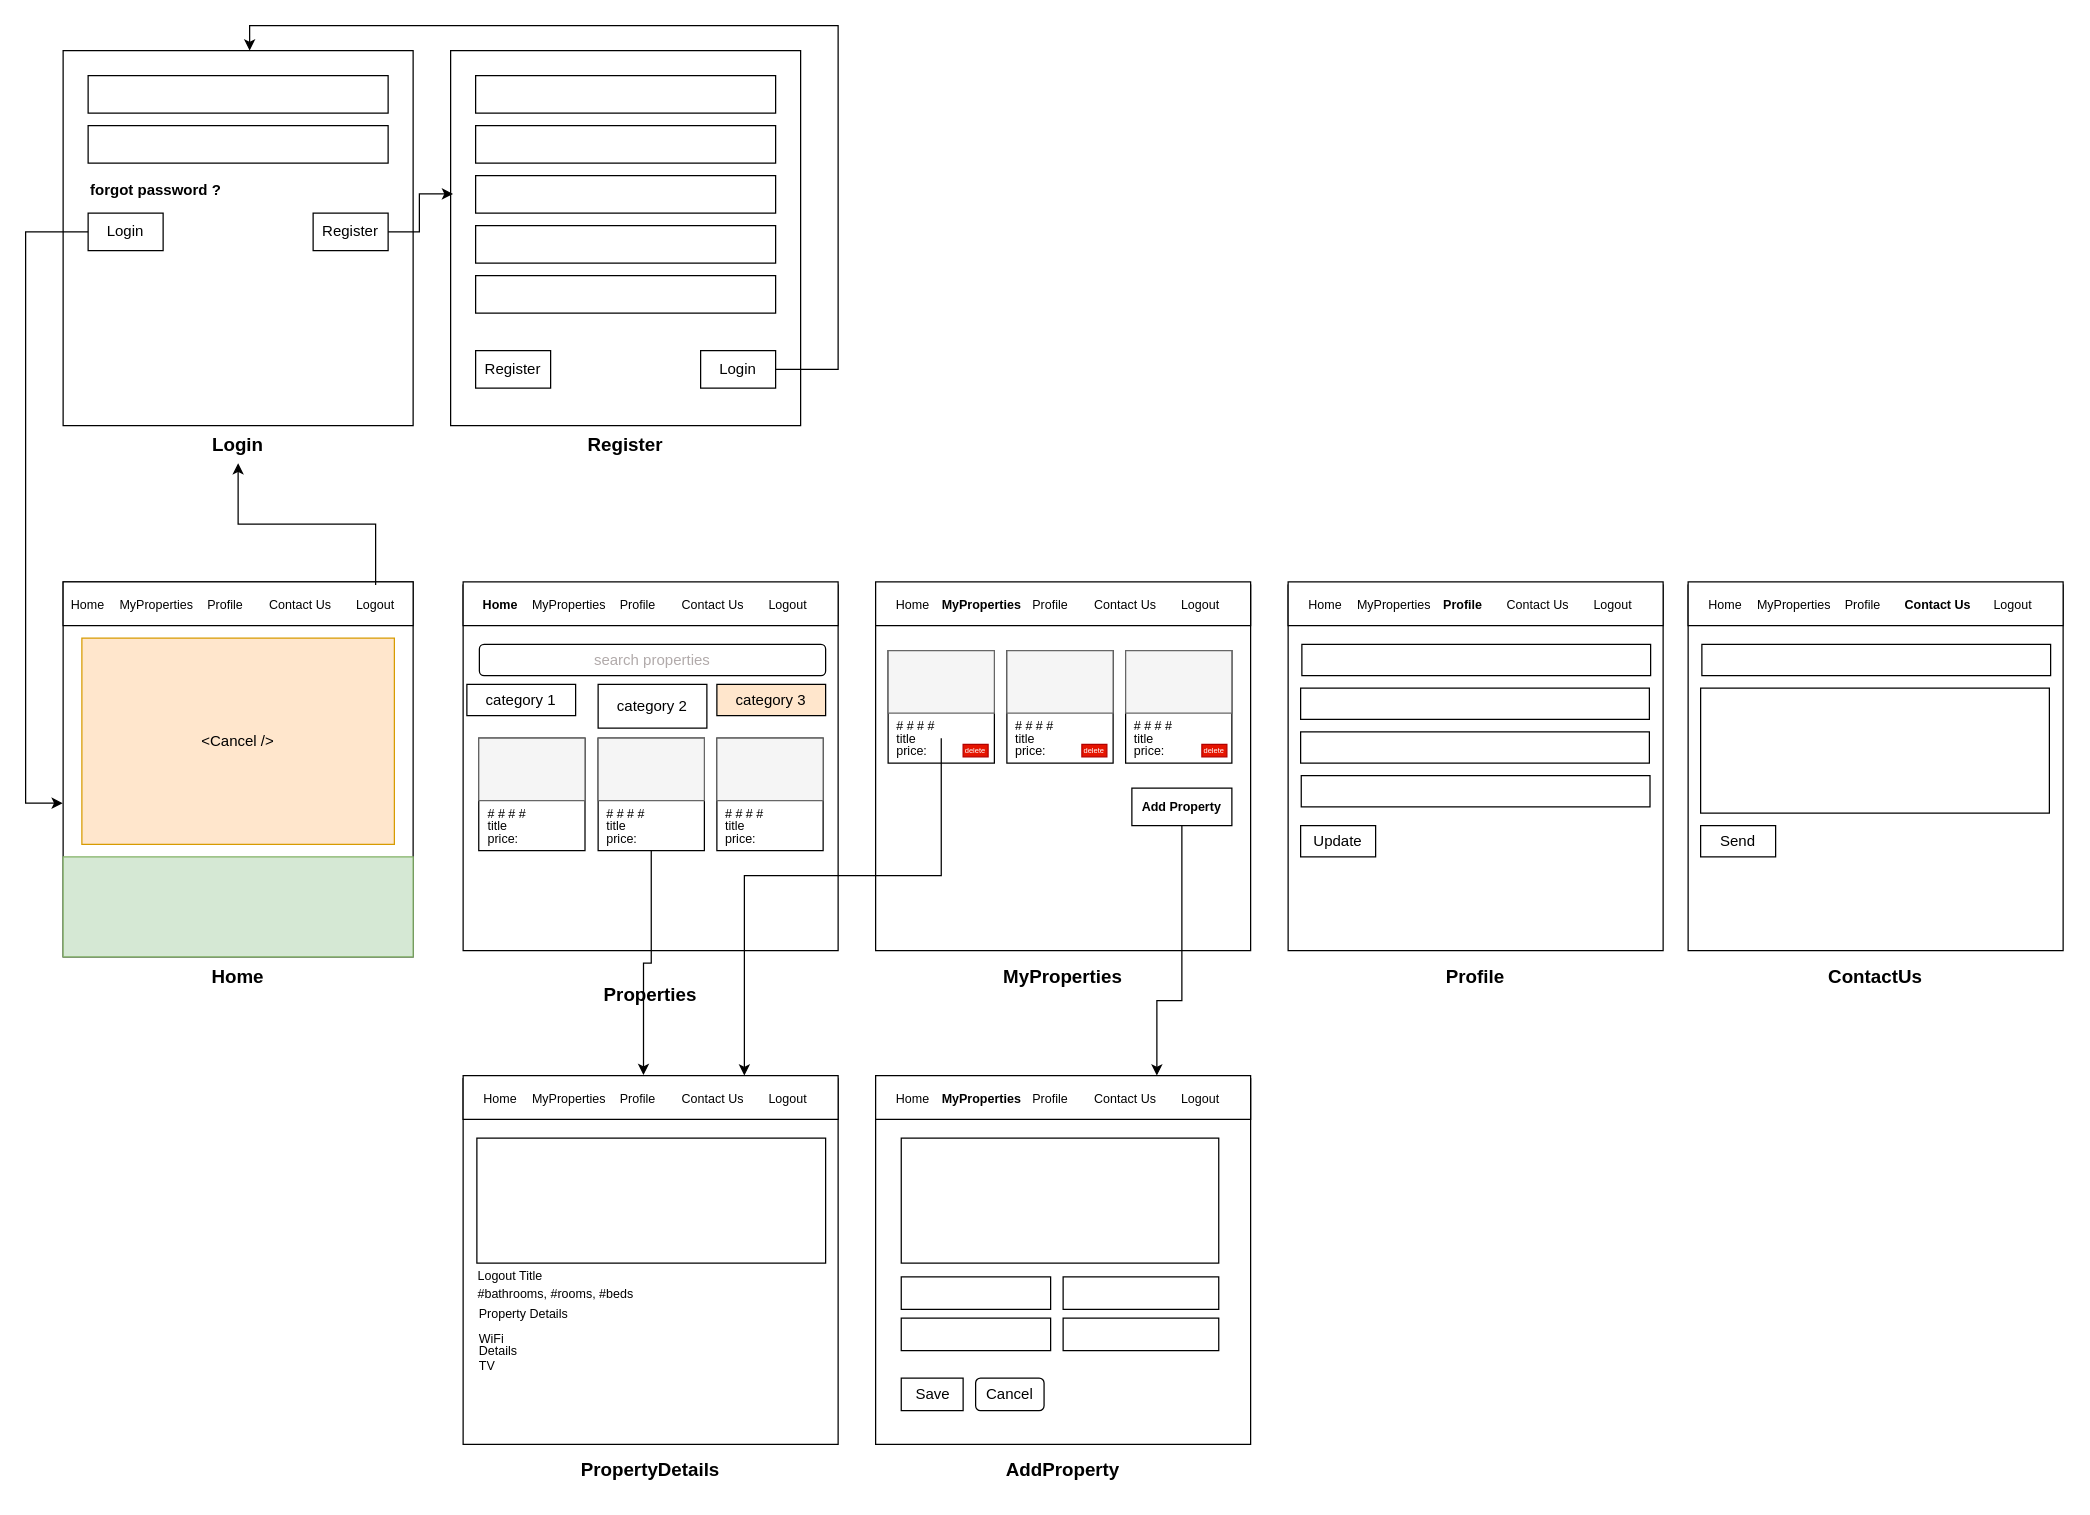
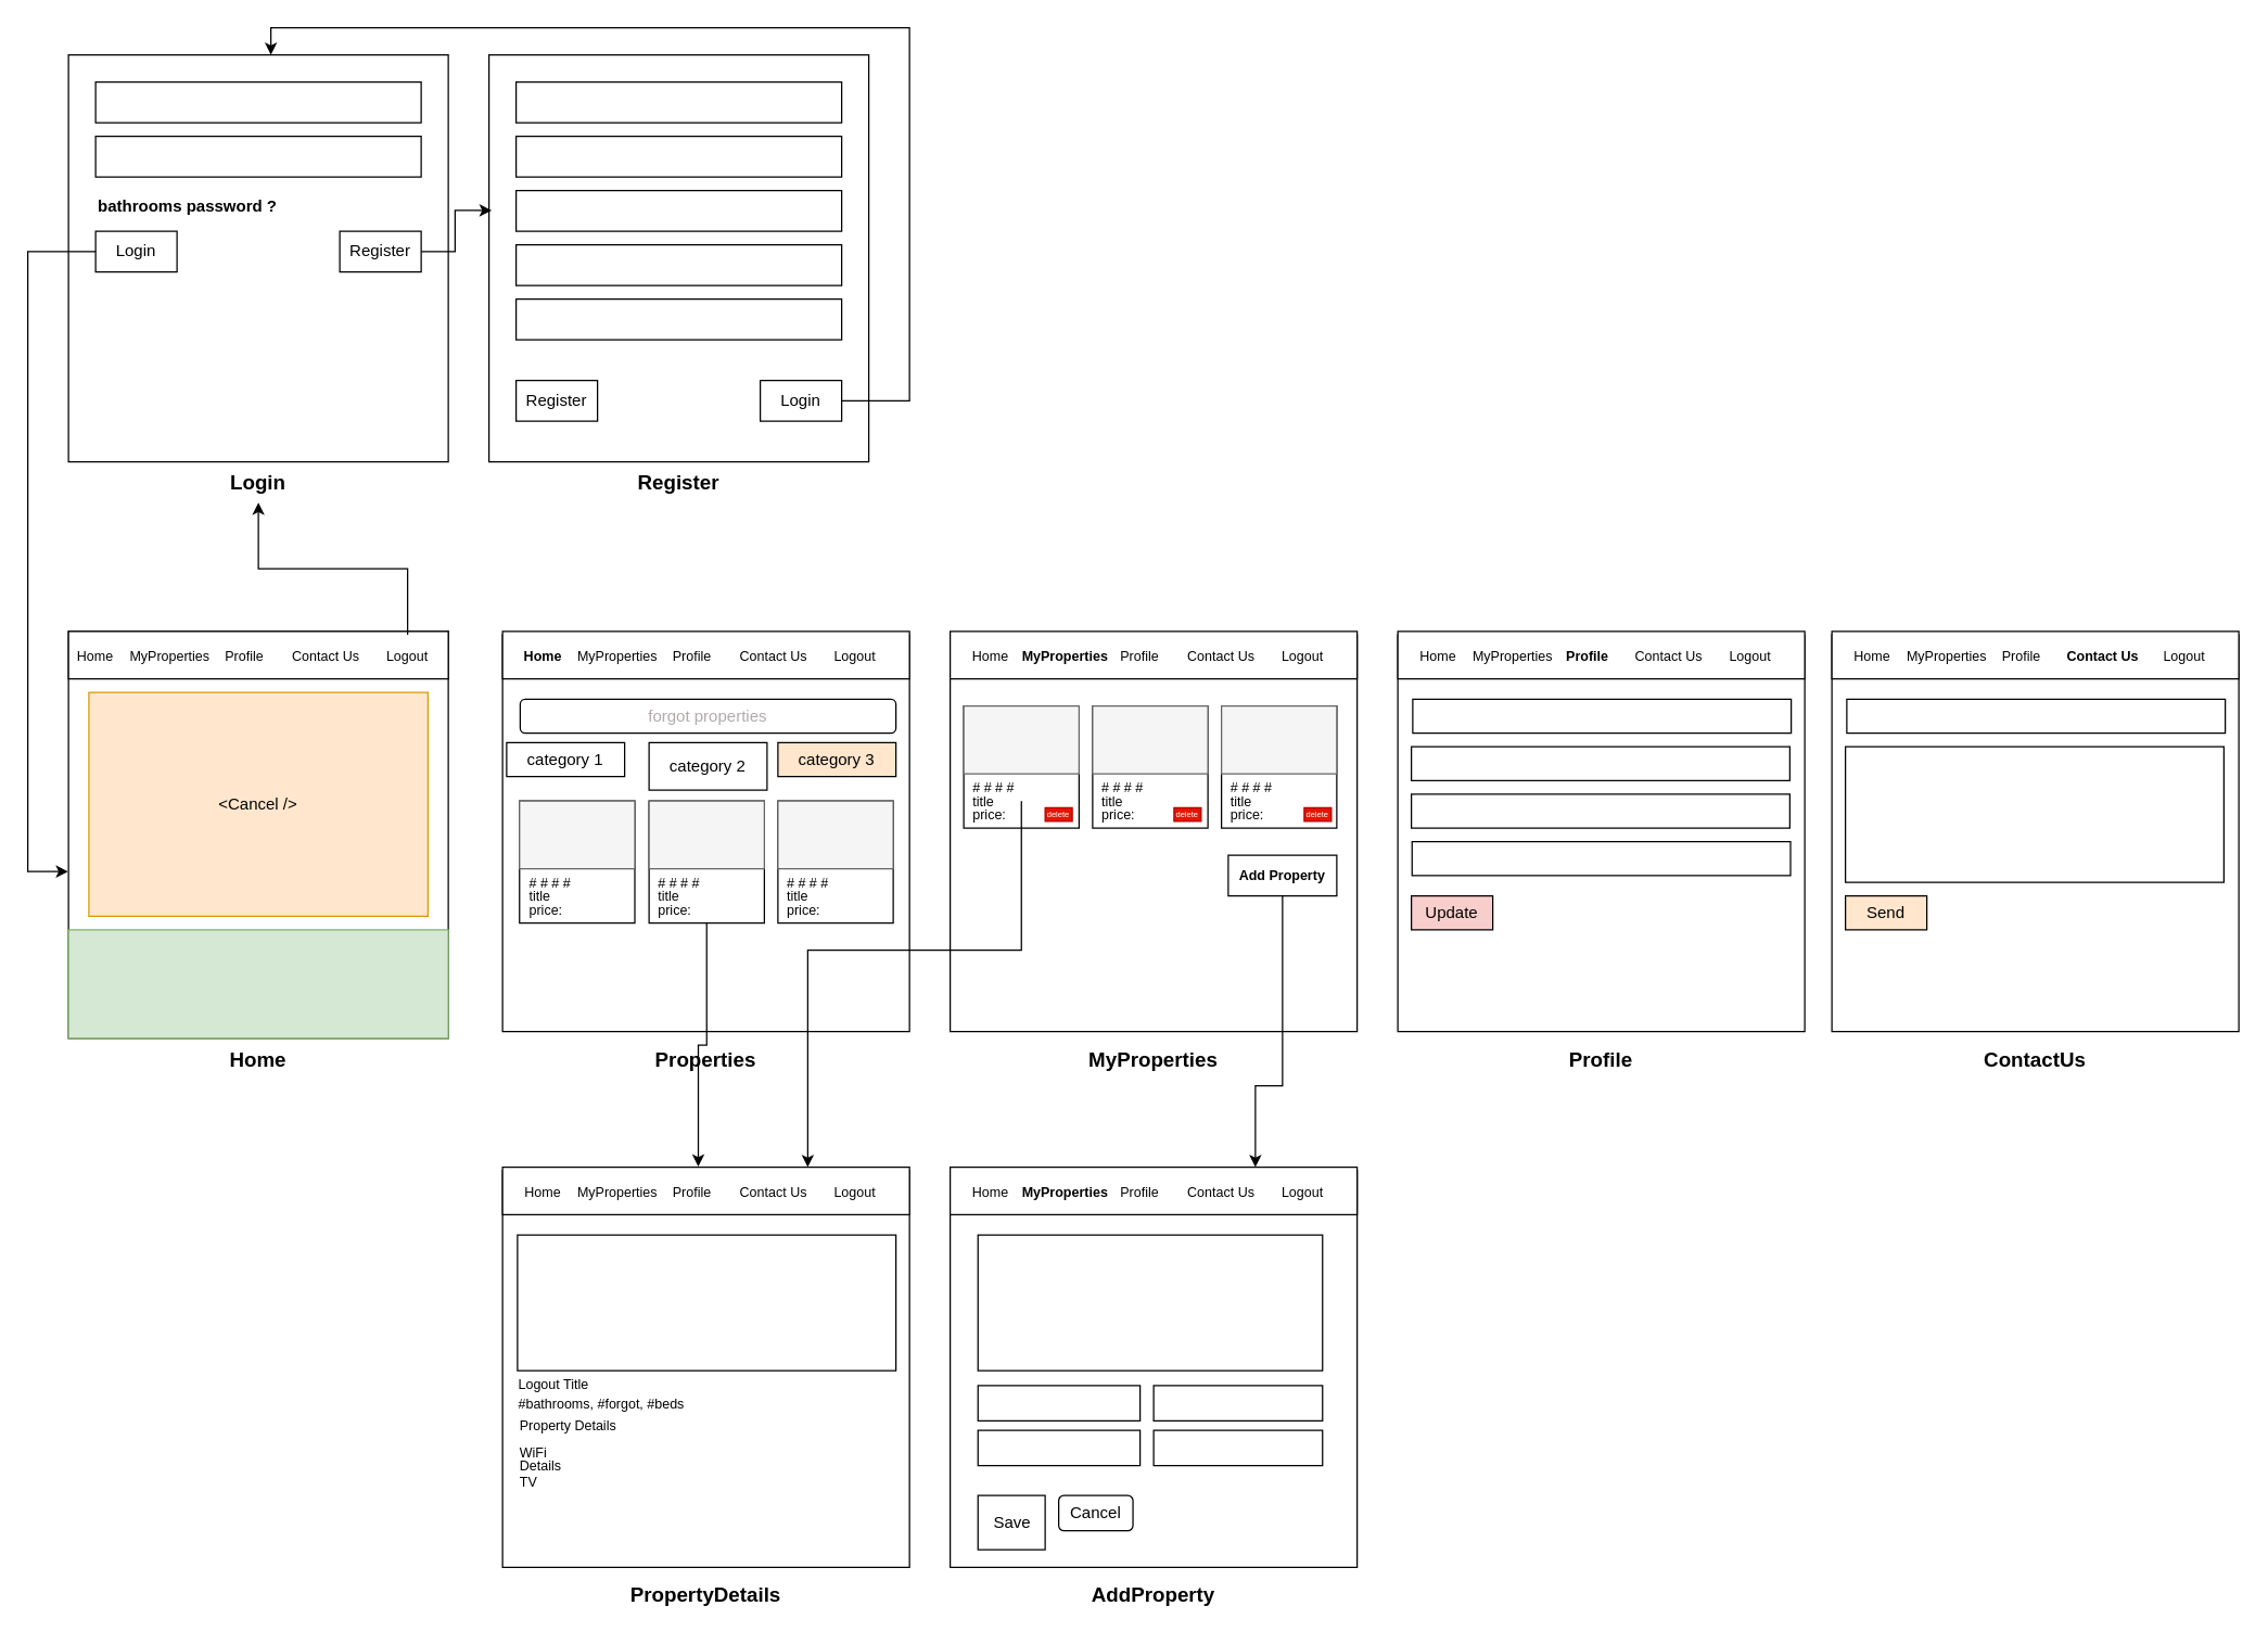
- <mxCell id="144" value="forgot password ?" style="text;html=1;align=left;verticalAlign=middle;whiteSpace=wrap;rounded=0;fontStyle=1" parent="1" vertex="1"><mxGeometry x="70" y="137" width="240" height="30" as="geometry" /></mxCell>
+ <mxCell id="144" value="bathrooms password ?" style="text;html=1;align=left;verticalAlign=middle;whiteSpace=wrap;rounded=0;fontStyle=1" parent="1" vertex="1"><mxGeometry x="70" y="137" width="240" height="30" as="geometry" /></mxCell>
- <mxCell id="145" value="search properties" style="rounded=1;whiteSpace=wrap;html=1;fontColor=#b1aaaa;" parent="1" vertex="1"><mxGeometry x="383" y="515" width="277" height="25" as="geometry" /></mxCell>
+ <mxCell id="145" value="forgot properties" style="rounded=1;whiteSpace=wrap;html=1;fontColor=#b1aaaa;" parent="1" vertex="1"><mxGeometry x="383" y="515" width="277" height="25" as="geometry" /></mxCell>
- <mxCell id="97" value="Update" style="rounded=0;whiteSpace=wrap;html=1;" parent="1" vertex="1"><mxGeometry x="1040" y="660" width="60" height="25" as="geometry" /></mxCell>
+ <mxCell id="97" value="Update" style="rounded=0;whiteSpace=wrap;html=1;fillColor=#f8cecc;" parent="1" vertex="1"><mxGeometry x="1040" y="660" width="60" height="25" as="geometry" /></mxCell>
- <mxCell id="108" value="Send" style="rounded=0;whiteSpace=wrap;html=1;" parent="1" vertex="1"><mxGeometry x="1360" y="660" width="60" height="25" as="geometry" /></mxCell>
+ <mxCell id="108" value="Send" style="rounded=0;whiteSpace=wrap;html=1;fillColor=#ffe6cc;" parent="1" vertex="1"><mxGeometry x="1360" y="660" width="60" height="25" as="geometry" /></mxCell>
- <mxCell id="29" value="Properties" style="text;html=1;align=center;verticalAlign=middle;whiteSpace=wrap;rounded=0;fontStyle=1;fontSize=15;" parent="1" vertex="1"><mxGeometry x="370" y="780" width="300" height="30" as="geometry" /></mxCell>
+ <mxCell id="29" value="Properties" style="text;html=1;align=center;verticalAlign=middle;whiteSpace=wrap;rounded=0;fontStyle=1;fontSize=15;" parent="1" vertex="1"><mxGeometry x="370" y="765" width="300" height="30" as="geometry" /></mxCell>
- <mxCell id="119" value="#bathrooms, #rooms, #beds" style="text;html=1;align=left;verticalAlign=middle;whiteSpace=wrap;rounded=0;fontSize=10;fontStyle=0" parent="1" vertex="1"><mxGeometry x="379.5" y="1024" width="280" height="20" as="geometry" /></mxCell>
+ <mxCell id="119" value="#bathrooms, #forgot, #beds" style="text;html=1;align=left;verticalAlign=middle;whiteSpace=wrap;rounded=0;fontSize=10;fontStyle=0" parent="1" vertex="1"><mxGeometry x="379.5" y="1024" width="280" height="20" as="geometry" /></mxCell>
- <mxCell id="137" value="Save" style="rounded=0;whiteSpace=wrap;html=1;" parent="1" vertex="1"><mxGeometry x="720.5" y="1102" width="49.5" height="26" as="geometry" /></mxCell>
+ <mxCell id="137" value="Save" style="rounded=0;whiteSpace=wrap;html=1;" parent="1" vertex="1"><mxGeometry x="720.5" y="1102" width="49.5" height="40" as="geometry" /></mxCell>
